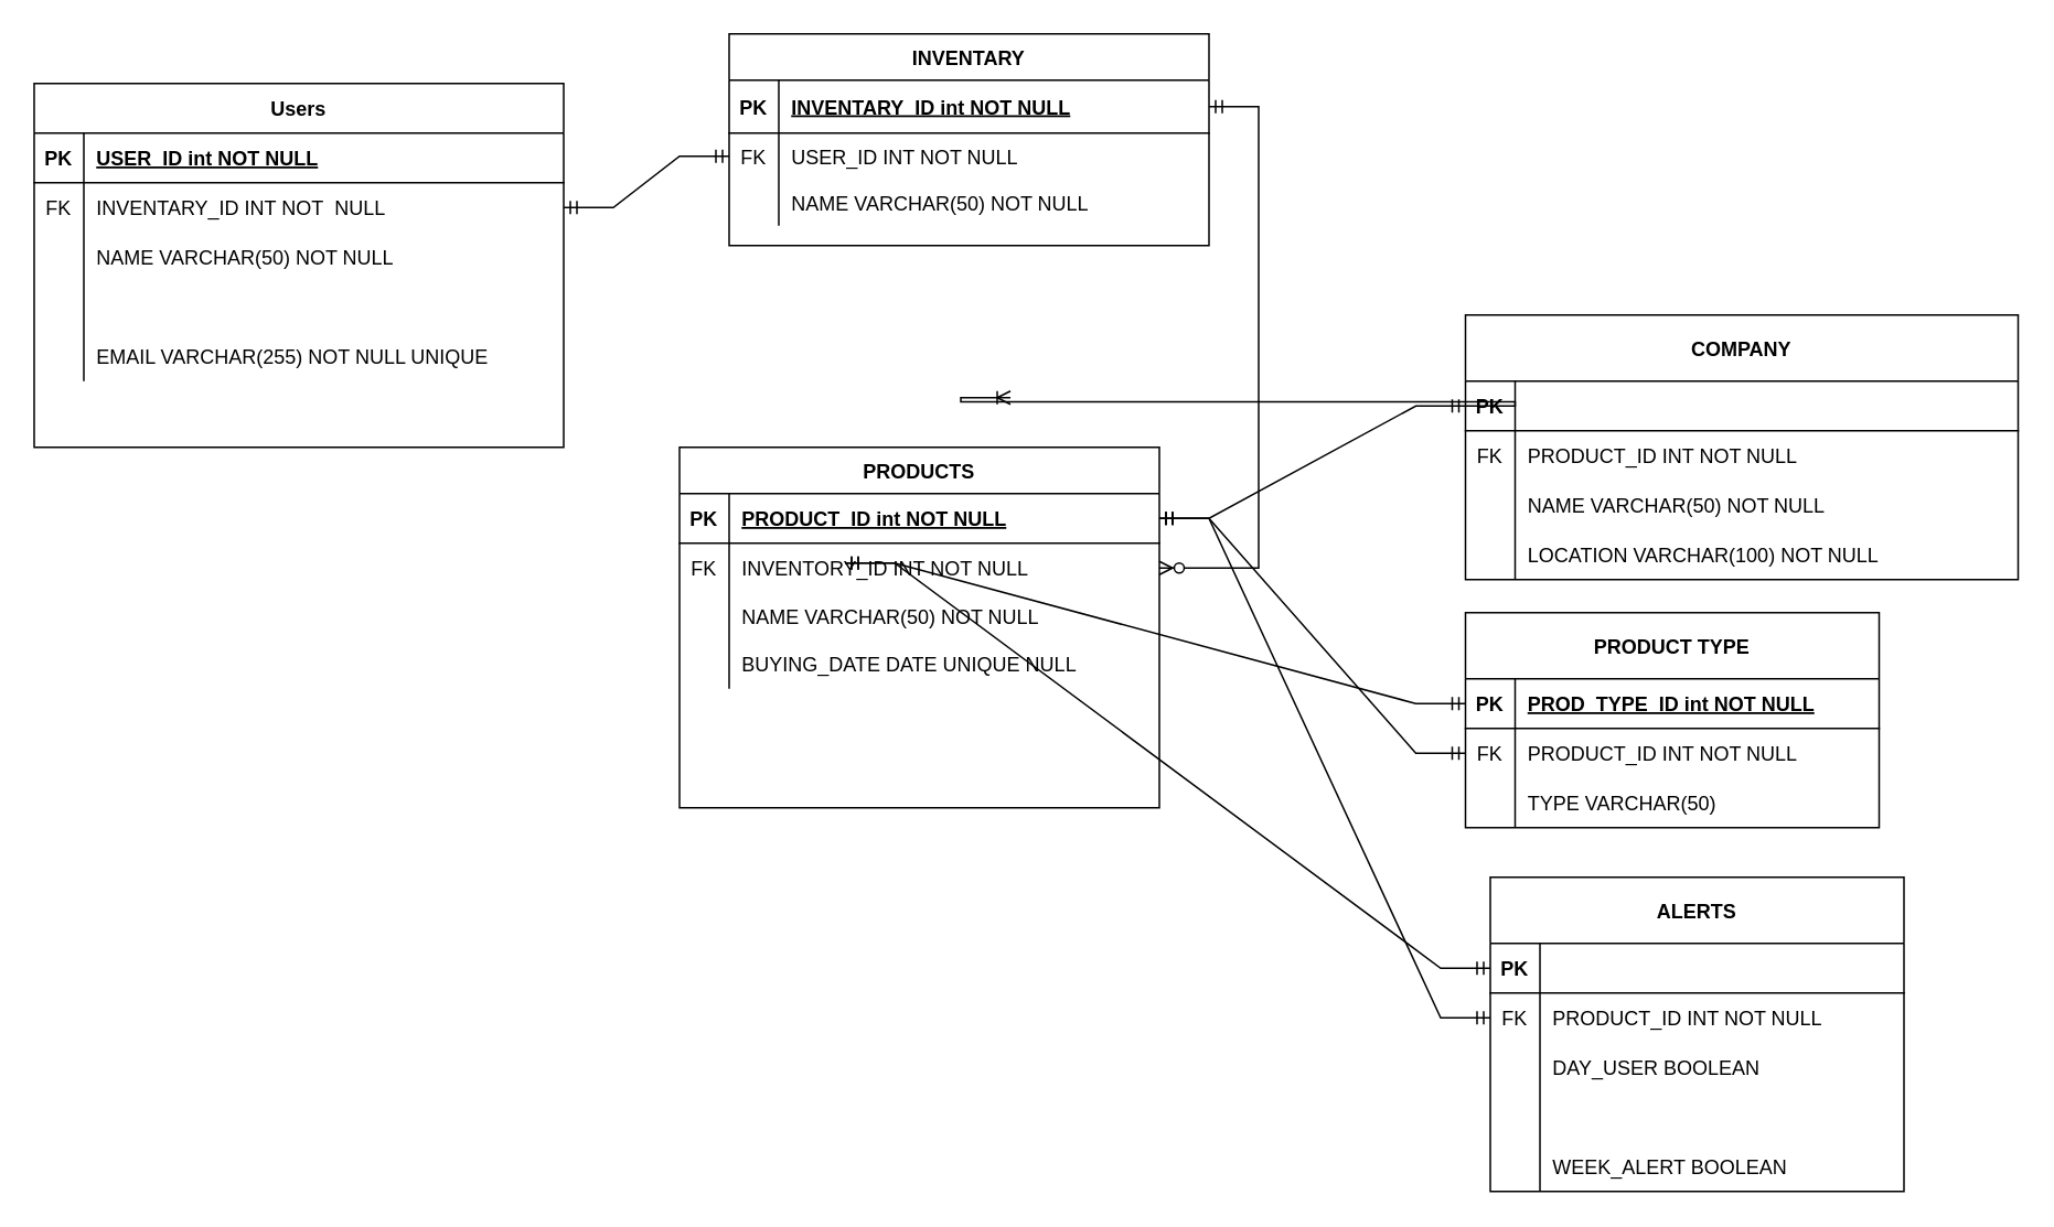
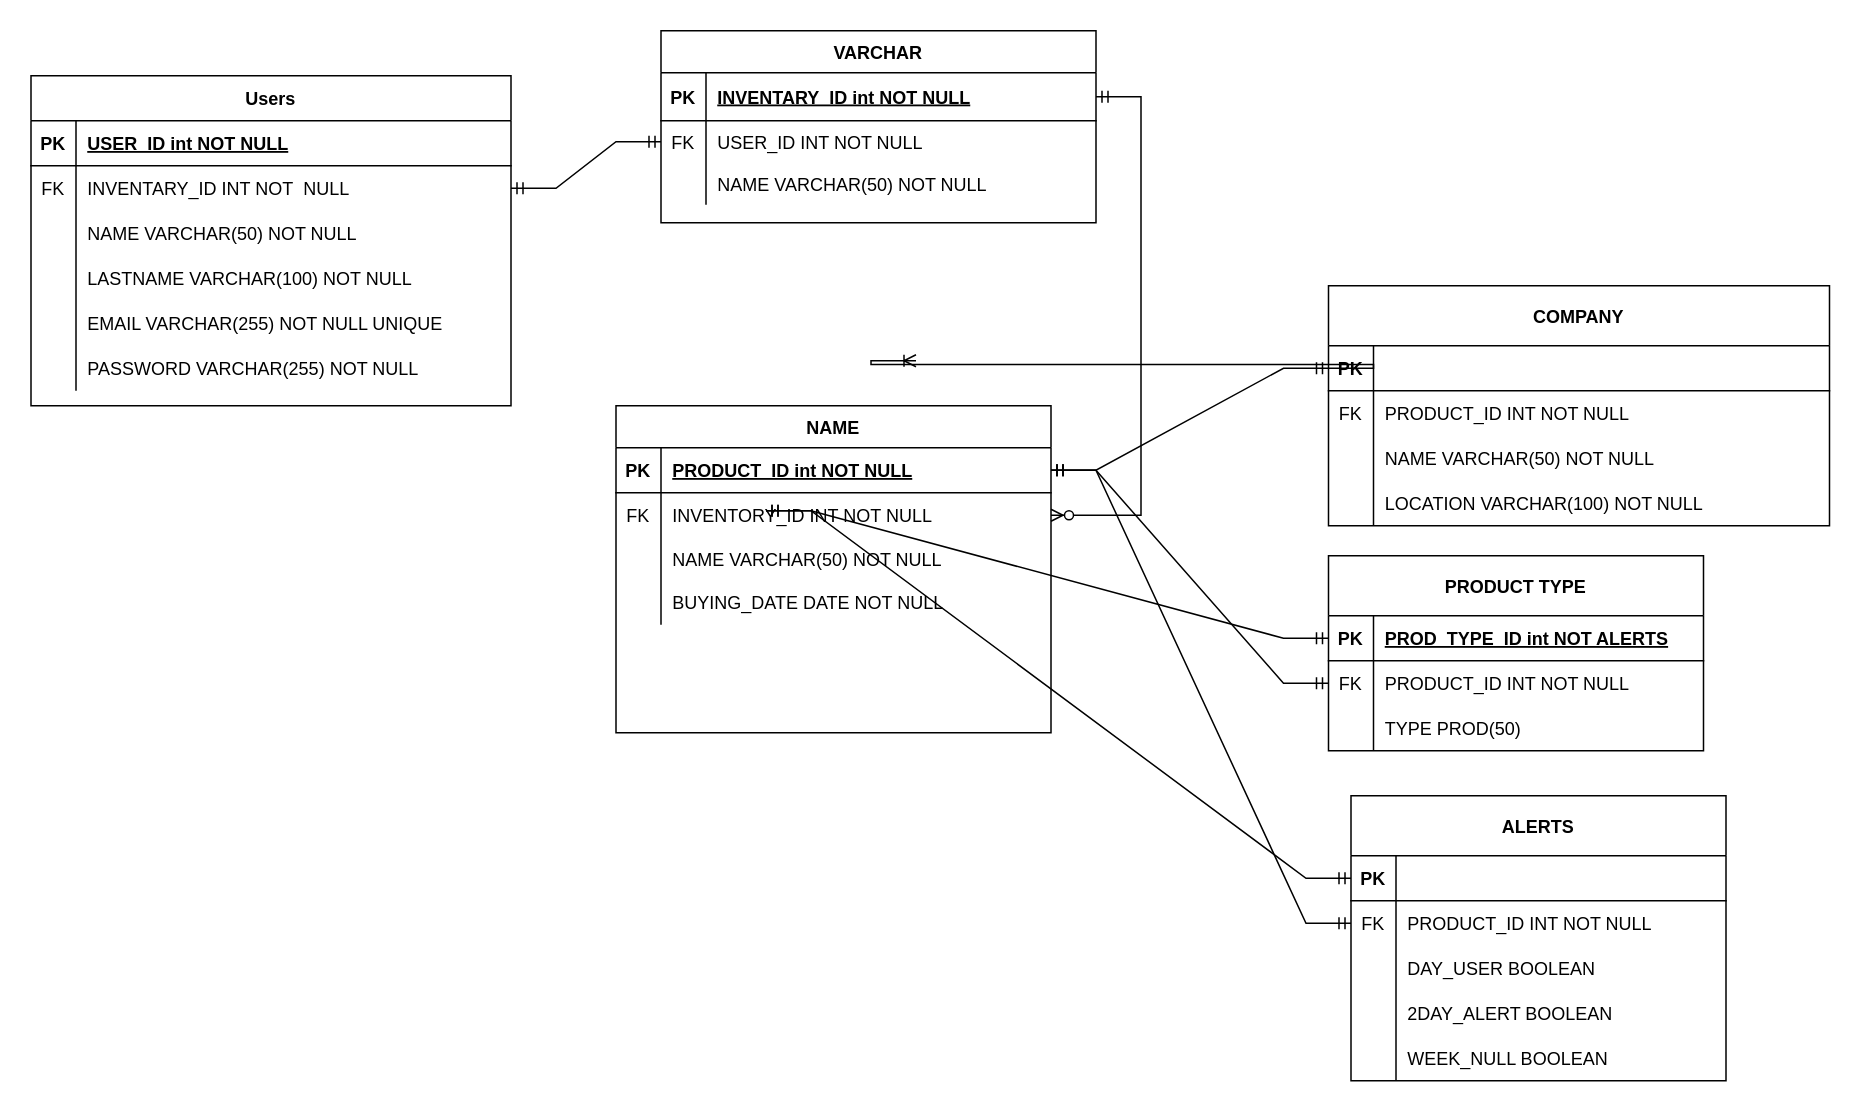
- <mxCell id="75" value="INVENTARY" style="shape=table;startSize=28;container=1;collapsible=1;childLayout=tableLayout;fixedRows=1;rowLines=0;fontStyle=1;align=center;resizeLast=1;" parent="1" vertex="1"><mxGeometry x="440" y="20" width="290" height="128" as="geometry" /></mxCell>
+ <mxCell id="75" value="VARCHAR" style="shape=table;startSize=28;container=1;collapsible=1;childLayout=tableLayout;fixedRows=1;rowLines=0;fontStyle=1;align=center;resizeLast=1;" parent="1" vertex="1"><mxGeometry x="440" y="20" width="290" height="128" as="geometry" /></mxCell>
+ <mxCell id="24" value="LASTNAME VARCHAR(100) NOT NULL" style="shape=partialRectangle;overflow=hidden;connectable=0;fillColor=none;top=0;left=0;bottom=0;right=0;align=left;spacingLeft=6;" parent="22" vertex="1"><mxGeometry x="30" width="290" height="30" as="geometry"><mxRectangle width="290" height="30" as="alternateBounds" /></mxGeometry></mxCell>
+ <mxCell id="30" value="PASSWORD VARCHAR(255) NOT NULL" style="shape=partialRectangle;overflow=hidden;connectable=0;fillColor=none;top=0;left=0;bottom=0;right=0;align=left;spacingLeft=6;" parent="28" vertex="1"><mxGeometry x="30" width="290" height="30" as="geometry"><mxRectangle width="290" height="30" as="alternateBounds" /></mxGeometry></mxCell>
- <mxCell id="31" value="PRODUCTS" style="shape=table;startSize=28;container=1;collapsible=1;childLayout=tableLayout;fixedRows=1;rowLines=0;fontStyle=1;align=center;resizeLast=1;" parent="1" vertex="1"><mxGeometry x="410" y="270" width="290" height="218" as="geometry" /></mxCell>
+ <mxCell id="31" value="NAME" style="shape=table;startSize=28;container=1;collapsible=1;childLayout=tableLayout;fixedRows=1;rowLines=0;fontStyle=1;align=center;resizeLast=1;" parent="1" vertex="1"><mxGeometry x="410" y="270" width="290" height="218" as="geometry" /></mxCell>
- <mxCell id="43" value="BUYING_DATE DATE UNIQUE NULL" style="shape=partialRectangle;overflow=hidden;connectable=0;fillColor=none;top=0;left=0;bottom=0;right=0;align=left;spacingLeft=6;" parent="41" vertex="1"><mxGeometry x="30" width="260" height="30" as="geometry"><mxRectangle width="260" height="30" as="alternateBounds" /></mxGeometry></mxCell>
+ <mxCell id="43" value="BUYING_DATE DATE NOT NULL" style="shape=partialRectangle;overflow=hidden;connectable=0;fillColor=none;top=0;left=0;bottom=0;right=0;align=left;spacingLeft=6;" parent="41" vertex="1"><mxGeometry x="30" width="260" height="30" as="geometry"><mxRectangle width="260" height="30" as="alternateBounds" /></mxGeometry></mxCell>
- <mxCell id="5" value="PROD_TYPE_ID int NOT NULL " style="shape=partialRectangle;overflow=hidden;connectable=0;fillColor=none;top=0;left=0;bottom=0;right=0;align=left;spacingLeft=6;fontStyle=5;" parent="3" vertex="1"><mxGeometry x="30" width="220" height="30" as="geometry"><mxRectangle width="220" height="30" as="alternateBounds" /></mxGeometry></mxCell>
+ <mxCell id="5" value="PROD_TYPE_ID int NOT ALERTS " style="shape=partialRectangle;overflow=hidden;connectable=0;fillColor=none;top=0;left=0;bottom=0;right=0;align=left;spacingLeft=6;fontStyle=5;" parent="3" vertex="1"><mxGeometry x="30" width="220" height="30" as="geometry"><mxRectangle width="220" height="30" as="alternateBounds" /></mxGeometry></mxCell>
- <mxCell id="11" value="TYPE VARCHAR(50)" style="shape=partialRectangle;overflow=hidden;connectable=0;fillColor=none;top=0;left=0;bottom=0;right=0;align=left;spacingLeft=6;" parent="9" vertex="1"><mxGeometry x="30" width="220" height="30" as="geometry"><mxRectangle width="220" height="30" as="alternateBounds" /></mxGeometry></mxCell>
+ <mxCell id="11" value="TYPE PROD(50)" style="shape=partialRectangle;overflow=hidden;connectable=0;fillColor=none;top=0;left=0;bottom=0;right=0;align=left;spacingLeft=6;" parent="9" vertex="1"><mxGeometry x="30" width="220" height="30" as="geometry"><mxRectangle width="220" height="30" as="alternateBounds" /></mxGeometry></mxCell>
+ <mxCell id="71" value="2DAY_ALERT BOOLEAN" style="shape=partialRectangle;overflow=hidden;connectable=0;fillColor=none;top=0;left=0;bottom=0;right=0;align=left;spacingLeft=6;" parent="69" vertex="1"><mxGeometry x="30" width="220" height="30" as="geometry"><mxRectangle width="220" height="30" as="alternateBounds" /></mxGeometry></mxCell>
- <mxCell id="74" value="WEEK_ALERT BOOLEAN" style="shape=partialRectangle;overflow=hidden;connectable=0;fillColor=none;top=0;left=0;bottom=0;right=0;align=left;spacingLeft=6;" parent="72" vertex="1"><mxGeometry x="30" width="220" height="30" as="geometry"><mxRectangle width="220" height="30" as="alternateBounds" /></mxGeometry></mxCell>
+ <mxCell id="74" value="WEEK_NULL BOOLEAN" style="shape=partialRectangle;overflow=hidden;connectable=0;fillColor=none;top=0;left=0;bottom=0;right=0;align=left;spacingLeft=6;" parent="72" vertex="1"><mxGeometry x="30" width="220" height="30" as="geometry"><mxRectangle width="220" height="30" as="alternateBounds" /></mxGeometry></mxCell>
